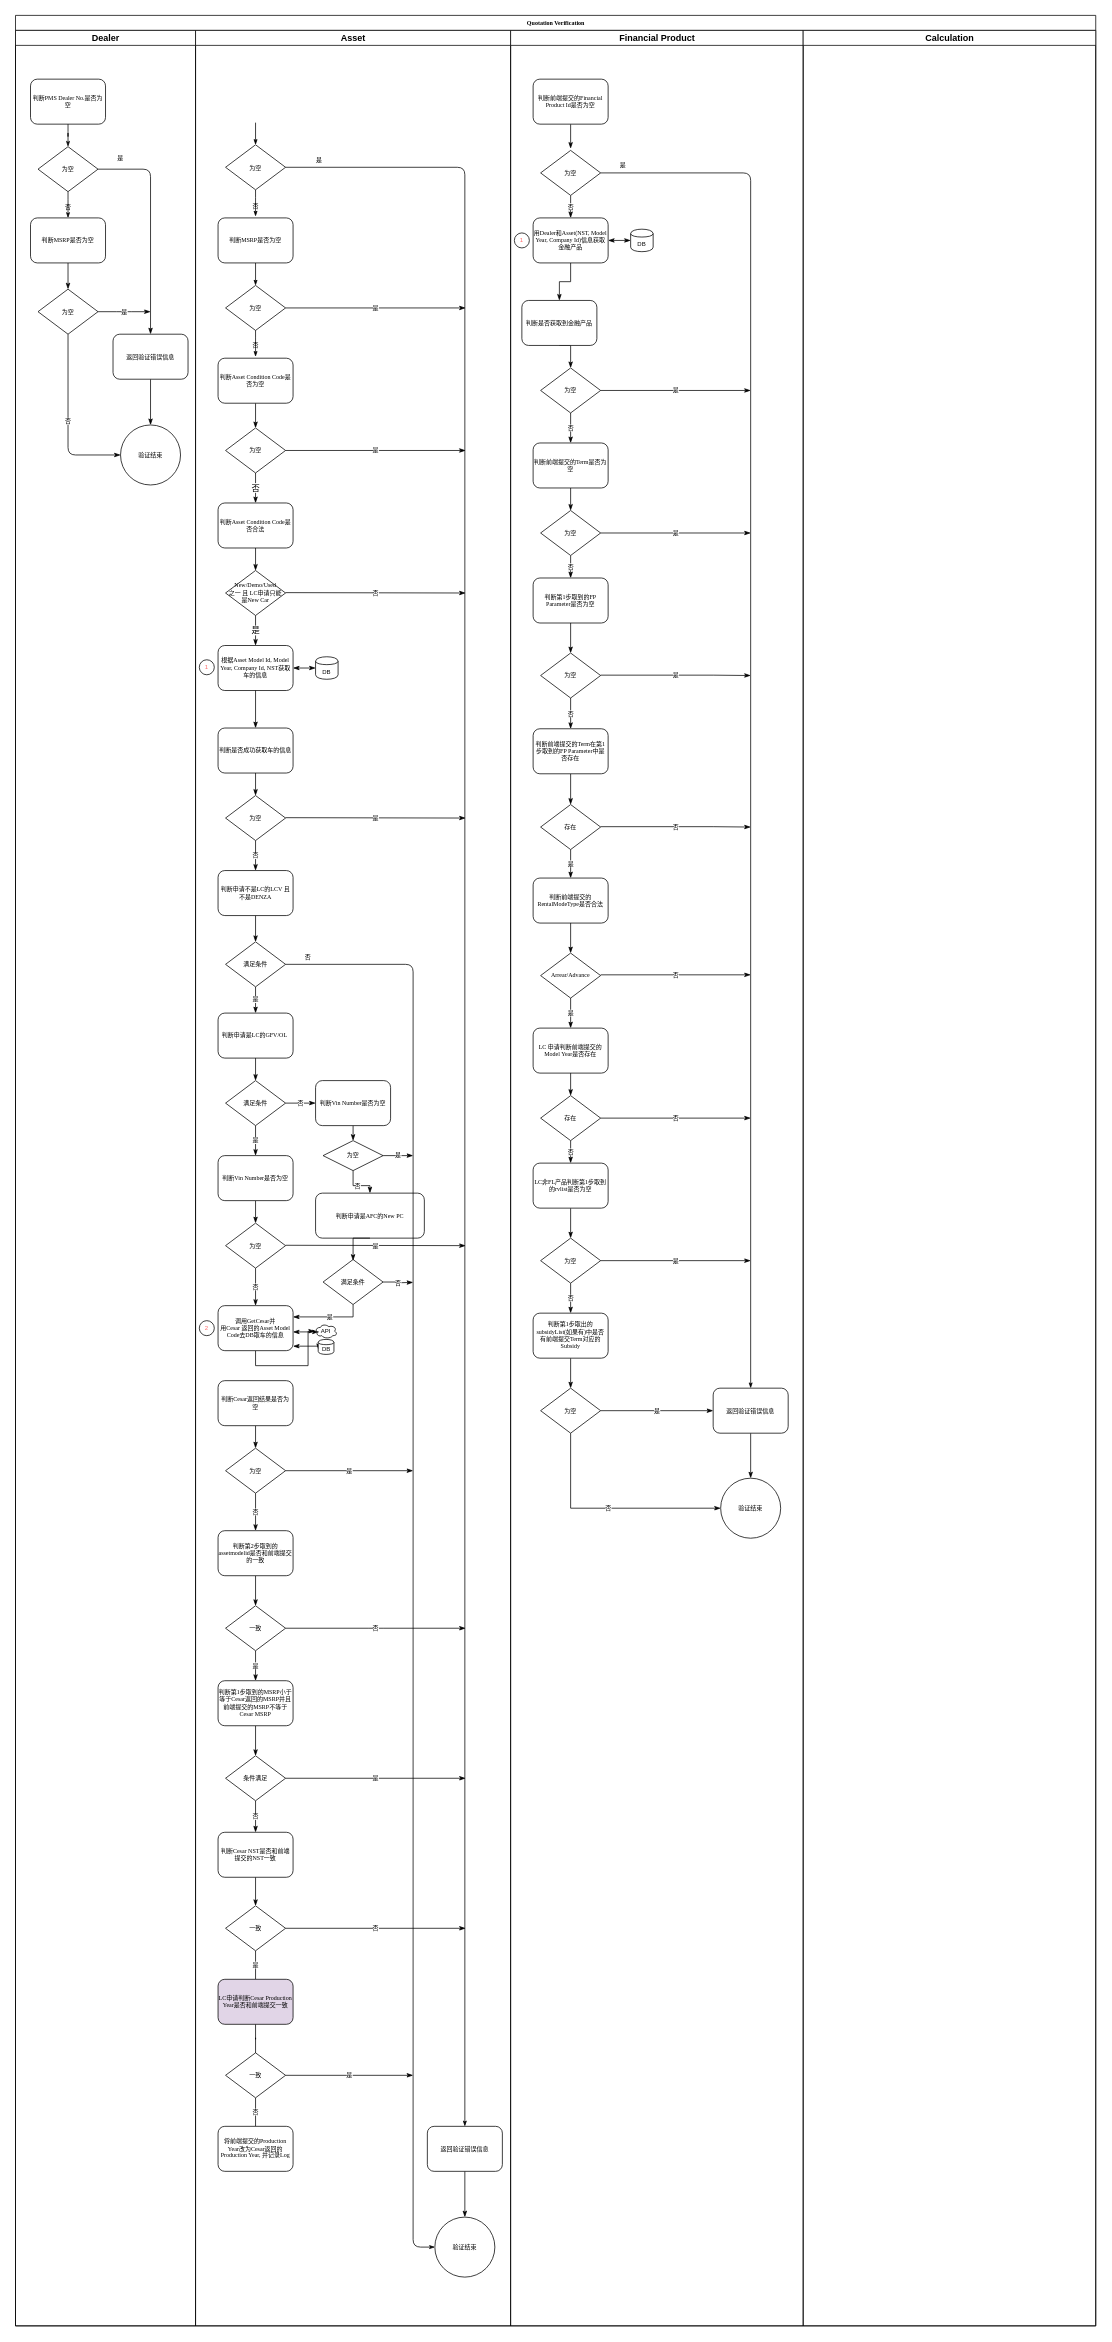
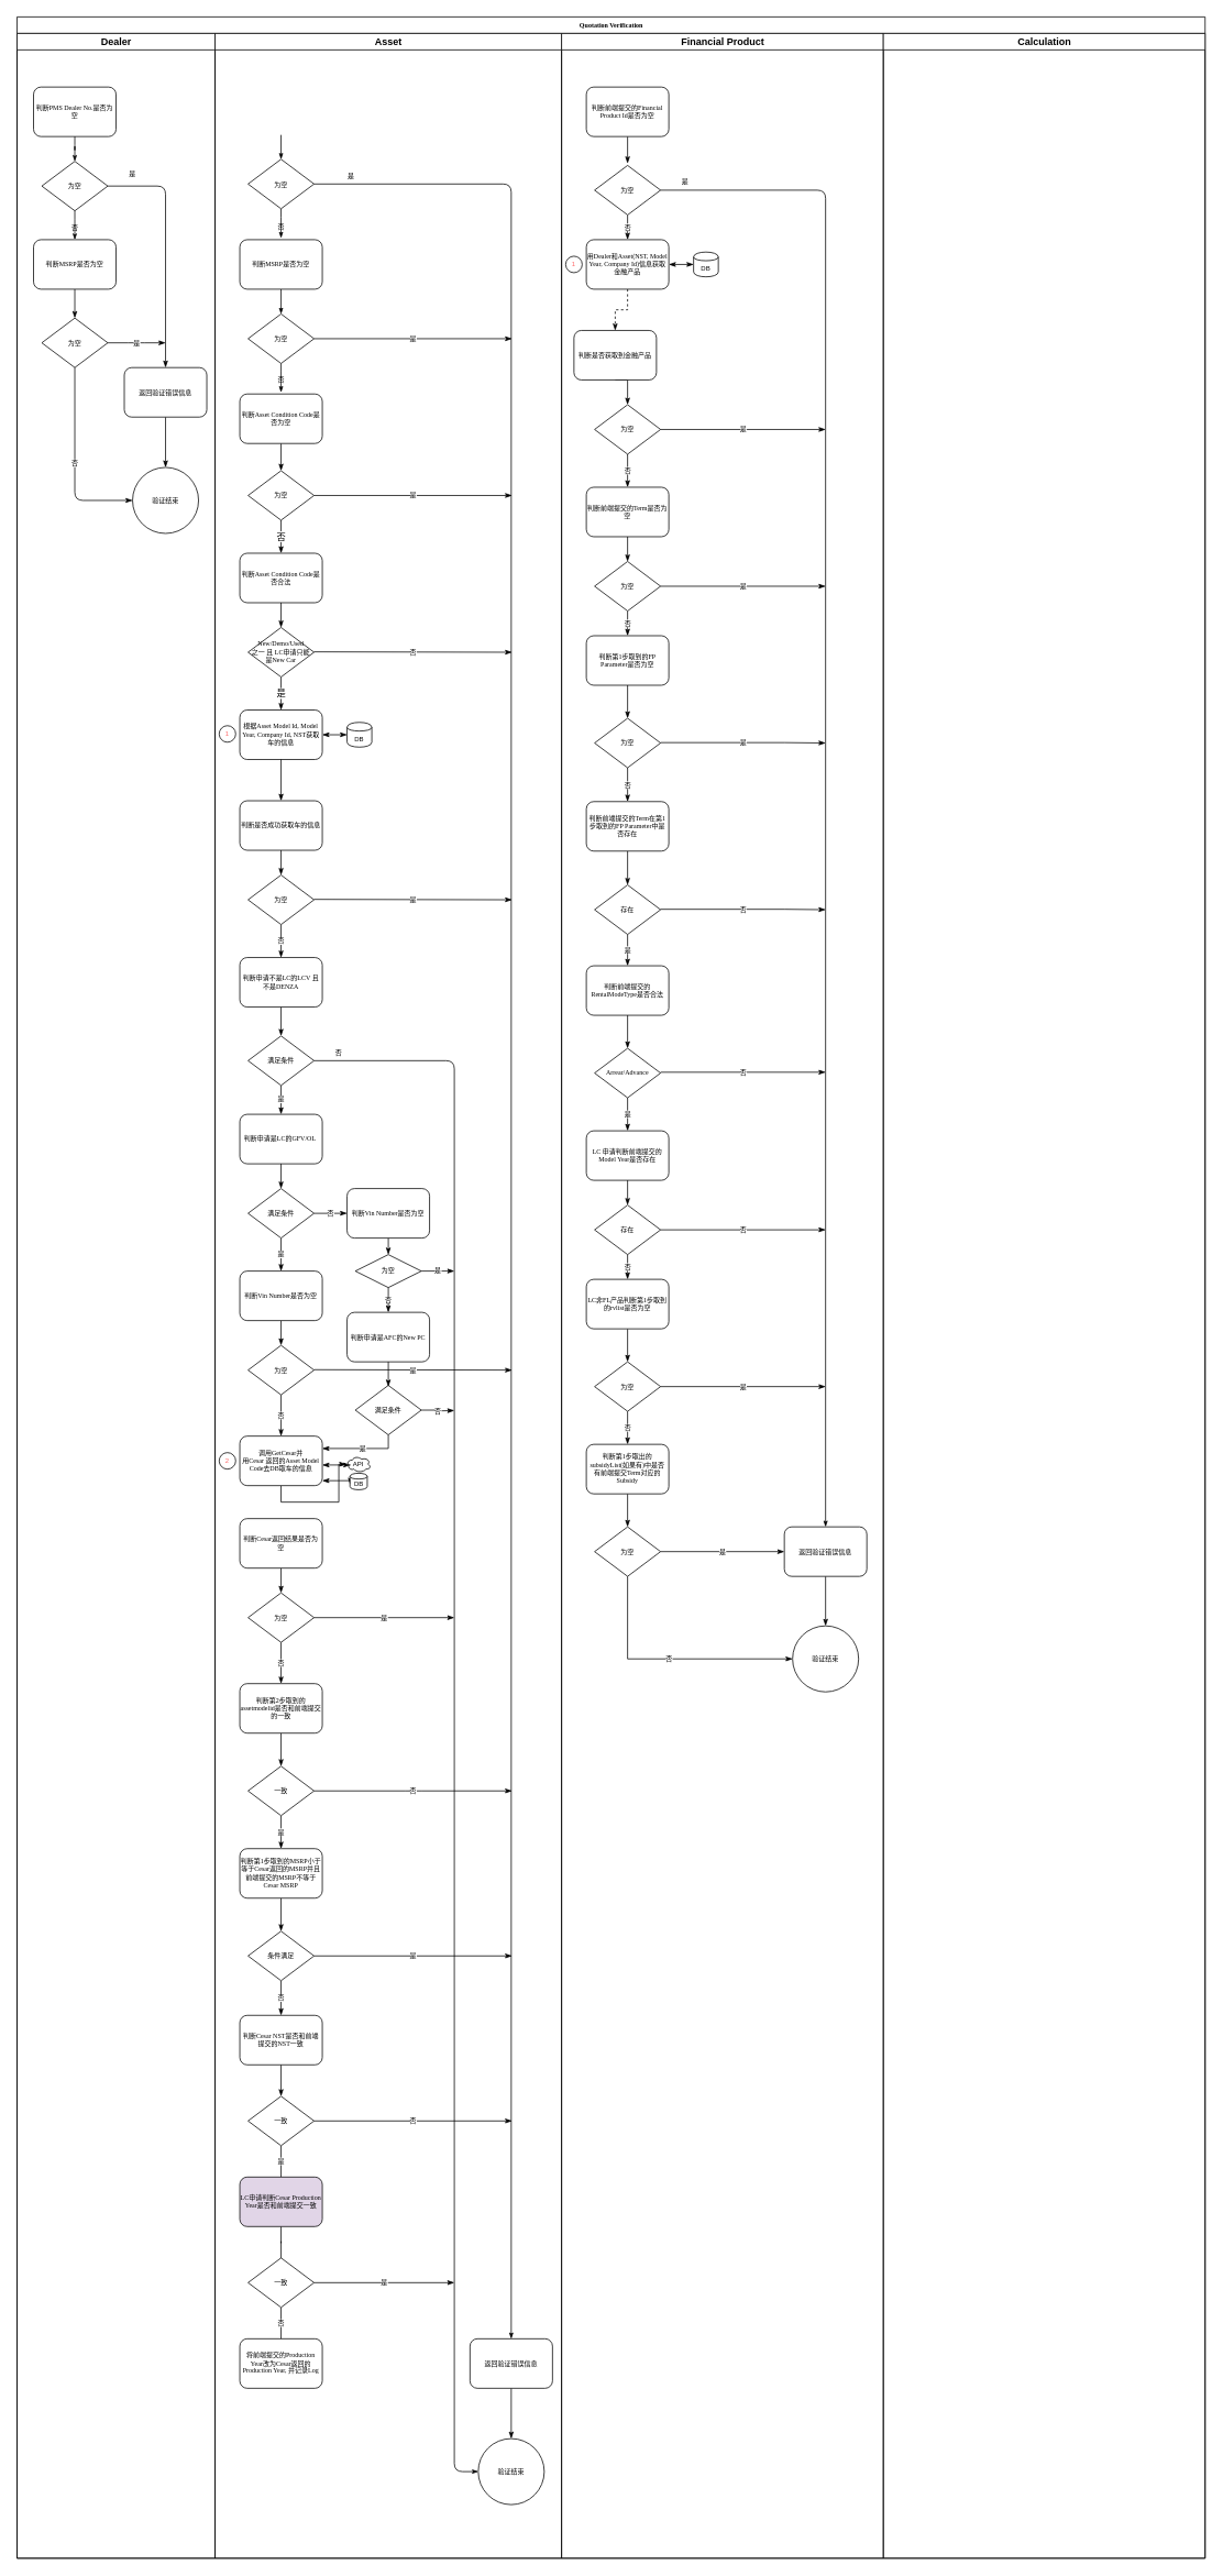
- <mxCell id="107" style="edgeStyle=orthogonalEdgeStyle;rounded=0;orthogonalLoop=1;jettySize=auto;html=1;exitX=0.5;exitY=1;exitDx=0;exitDy=0;endArrow=classicThin;endFill=1;" edge="1" source="108" target="110" parent="102"><mxGeometry relative="1" as="geometry" /></mxCell>
+ <mxCell id="107" style="edgeStyle=orthogonalEdgeStyle;rounded=0;orthogonalLoop=1;jettySize=auto;html=1;exitX=0.5;exitY=1;exitDx=0;exitDy=0;endArrow=classicThin;endFill=1;dashed=1;" edge="1" source="108" target="110" parent="102"><mxGeometry relative="1" as="geometry" /></mxCell>
- <mxCell id="93" value="判断申请是AFC的New PC" style="rounded=1;whiteSpace=wrap;html=1;shadow=0;labelBackgroundColor=none;strokeWidth=1;fontFamily=Verdana;fontSize=8;align=center;" vertex="1" parent="17"><mxGeometry x="160" y="1550" width="145" height="60" as="geometry" /></mxCell>
+ <mxCell id="93" value="判断申请是AFC的New PC" style="rounded=1;whiteSpace=wrap;html=1;shadow=0;labelBackgroundColor=none;strokeWidth=1;fontFamily=Verdana;fontSize=8;align=center;" vertex="1" parent="17"><mxGeometry x="160" y="1550" width="100" height="60" as="geometry" /></mxCell>
